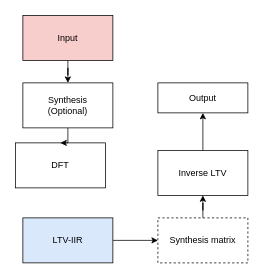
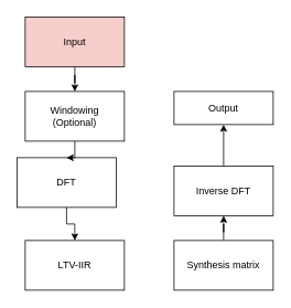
- <mxCell id="9" value="Synthesis&lt;div&gt;(Optional)&lt;/div&gt;" style="rounded=0;whiteSpace=wrap;html=1;" parent="1" vertex="1"><mxGeometry x="30" y="110" width="120" height="60" as="geometry" /></mxCell>
+ <mxCell id="9" value="Windowing&lt;div&gt;(Optional)&lt;/div&gt;" style="rounded=0;whiteSpace=wrap;html=1;" parent="1" vertex="1"><mxGeometry x="30" y="110" width="120" height="60" as="geometry" /></mxCell>
- <mxCell id="13" value="Inverse LTV" style="rounded=0;whiteSpace=wrap;html=1;" vertex="1" parent="1"><mxGeometry x="210" y="200" width="120" height="60" as="geometry" /></mxCell>
+ <mxCell id="13" value="Inverse DFT" style="rounded=0;whiteSpace=wrap;html=1;" vertex="1" parent="1"><mxGeometry x="210" y="200" width="120" height="60" as="geometry" /></mxCell>
+ <mxCell id="4" style="edgeStyle=orthogonalEdgeStyle;rounded=0;orthogonalLoop=1;jettySize=auto;html=1;entryX=0.5;entryY=0;entryDx=0;entryDy=0;" parent="1" source="5" target="7" edge="1"><mxGeometry relative="1" as="geometry" /></mxCell>
- <mxCell id="7" value="LTV-IIR" style="rounded=0;whiteSpace=wrap;html=1;fillColor=#dae8fc;" parent="1" vertex="1"><mxGeometry x="30" y="290" width="120" height="60" as="geometry" /></mxCell>
+ <mxCell id="7" value="LTV-IIR" style="rounded=0;whiteSpace=wrap;html=1;" parent="1" vertex="1"><mxGeometry x="30" y="290" width="120" height="60" as="geometry" /></mxCell>
- <mxCell id="6" style="edgeStyle=orthogonalEdgeStyle;rounded=0;orthogonalLoop=1;jettySize=auto;html=1;entryX=0;entryY=0.5;entryDx=0;entryDy=0;" edge="1" parent="1" source="7" target="11"><mxGeometry relative="1" as="geometry" /></mxCell>
- <mxCell id="11" value="Synthesis matrix" style="rounded=0;whiteSpace=wrap;html=1;dashed=1;" vertex="1" parent="1"><mxGeometry x="210" y="290" width="120" height="60" as="geometry" /></mxCell>
+ <mxCell id="11" value="Synthesis matrix" style="rounded=0;whiteSpace=wrap;html=1;" vertex="1" parent="1"><mxGeometry x="210" y="290" width="120" height="60" as="geometry" /></mxCell>
